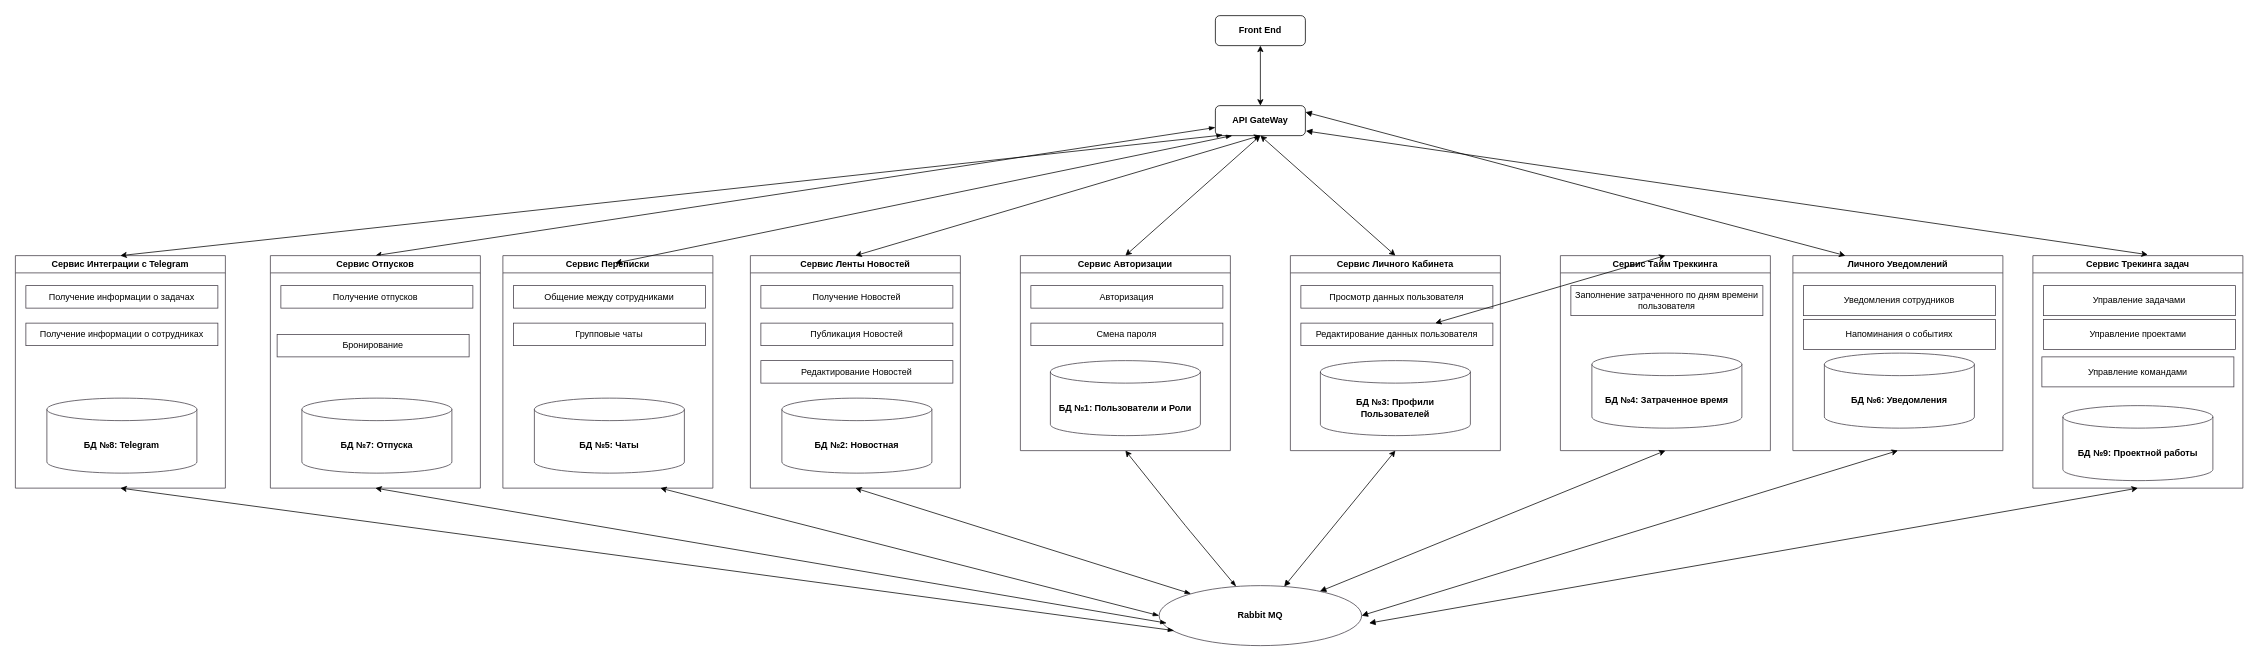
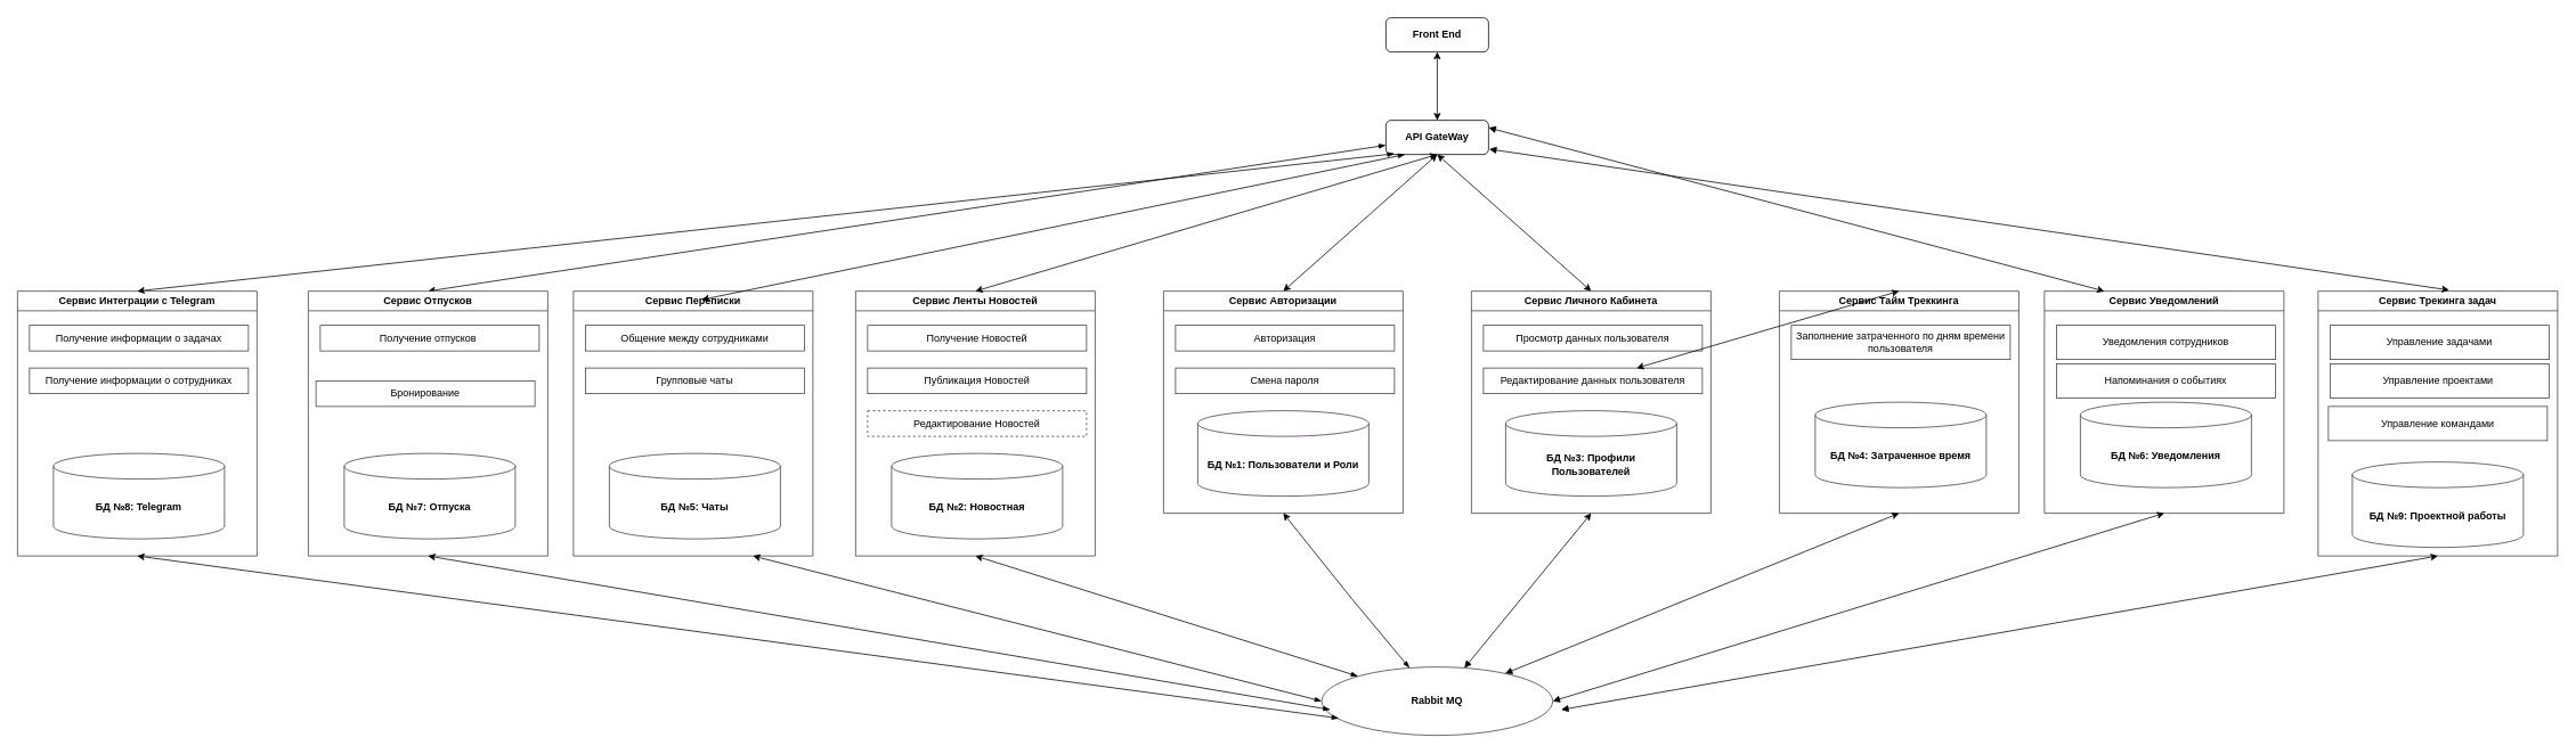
- <mxCell id="36" value="Личного Уведомлений" style="swimlane;whiteSpace=wrap;html=1;strokeColor=#413B45;startSize=23;" parent="1" vertex="1"><mxGeometry x="2390" y="340" width="280" height="260" as="geometry"><mxRectangle x="280" y="280" width="280" height="20" as="alternateBounds" /></mxGeometry></mxCell>
+ <mxCell id="36" value="Сервис Уведомлений" style="swimlane;whiteSpace=wrap;html=1;strokeColor=#413B45;startSize=23;" parent="1" vertex="1"><mxGeometry x="2390" y="340" width="280" height="260" as="geometry"><mxRectangle x="280" y="280" width="280" height="20" as="alternateBounds" /></mxGeometry></mxCell>
- <mxCell id="12" value="Редактирование Новостей" style="rounded=0;whiteSpace=wrap;html=1;strokeColor=#413B45;" parent="9" vertex="1"><mxGeometry x="14" y="140" width="256" height="30" as="geometry" /></mxCell>
+ <mxCell id="12" value="Редактирование Новостей" style="rounded=0;whiteSpace=wrap;html=1;strokeColor=#413B45;dashed=1;" parent="9" vertex="1"><mxGeometry x="14" y="140" width="256" height="30" as="geometry" /></mxCell>
